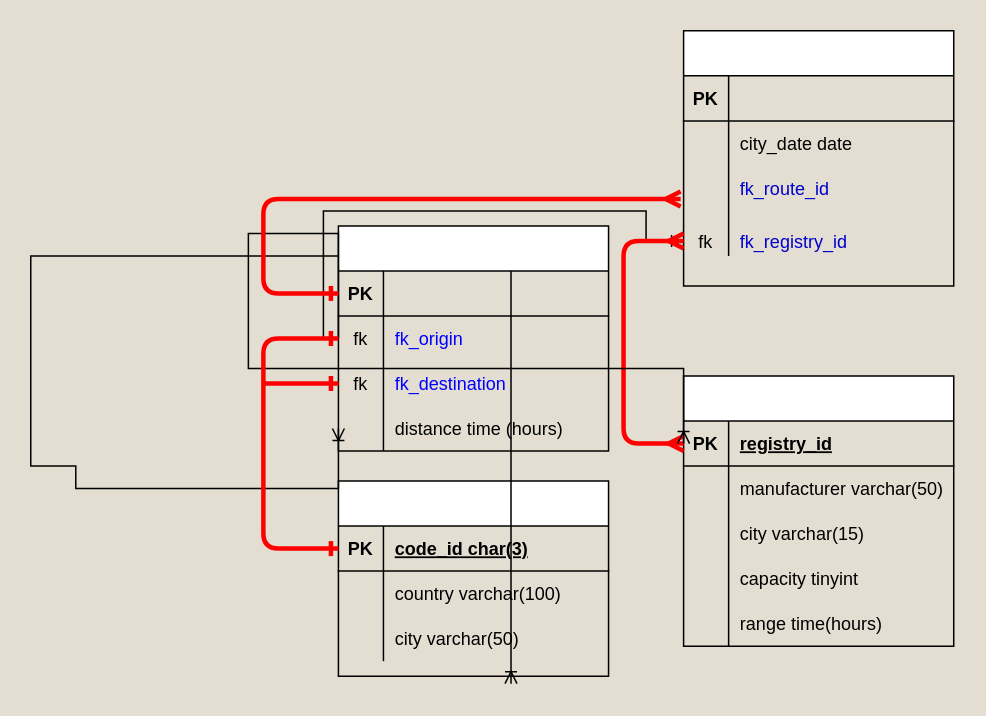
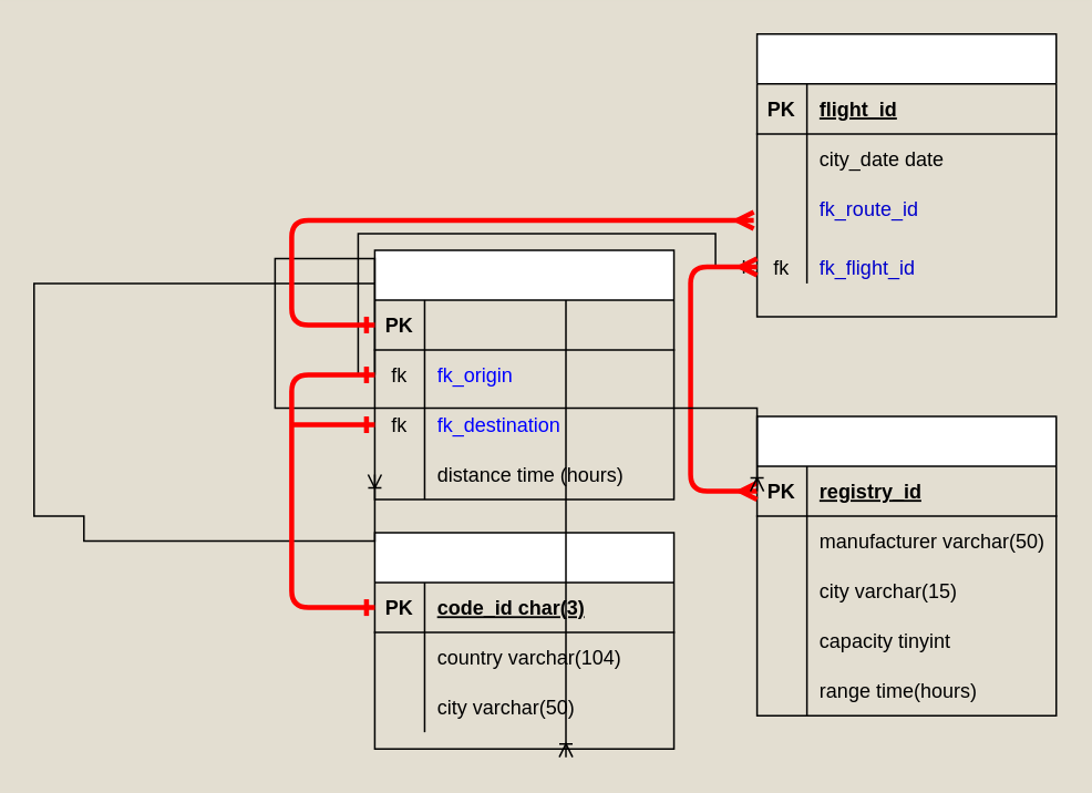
+ <mxCell id="15" value="flight_id" style="shape=partialRectangle;connectable=0;fillColor=none;top=0;left=0;bottom=0;right=0;align=left;spacingLeft=6;fontStyle=5;overflow=hidden;fontColor=default;" parent="13" vertex="1"><mxGeometry x="30" width="150" height="30" as="geometry"><mxRectangle width="150" height="30" as="alternateBounds" /></mxGeometry></mxCell>
- <mxCell id="24" value="fk_registry_id" style="shape=partialRectangle;connectable=0;fillColor=none;top=0;left=0;bottom=0;right=0;align=left;spacingLeft=6;overflow=hidden;fontColor=#0000CC;" parent="22" vertex="1"><mxGeometry x="30" width="150" height="40" as="geometry"><mxRectangle width="150" height="30" as="alternateBounds" /></mxGeometry></mxCell>
+ <mxCell id="24" value="fk_flight_id" style="shape=partialRectangle;connectable=0;fillColor=none;top=0;left=0;bottom=0;right=0;align=left;spacingLeft=6;overflow=hidden;fontColor=#0000CC;" parent="22" vertex="1"><mxGeometry x="30" width="150" height="40" as="geometry"><mxRectangle width="150" height="30" as="alternateBounds" /></mxGeometry></mxCell>
- <mxCell id="8" value="country varchar(100)" style="shape=partialRectangle;connectable=0;fillColor=none;top=0;left=0;bottom=0;right=0;align=left;spacingLeft=6;overflow=hidden;fontColor=default;" parent="6" vertex="1"><mxGeometry x="30" width="150" height="30" as="geometry"><mxRectangle width="150" height="30" as="alternateBounds" /></mxGeometry></mxCell>
+ <mxCell id="8" value="country varchar(104)" style="shape=partialRectangle;connectable=0;fillColor=none;top=0;left=0;bottom=0;right=0;align=left;spacingLeft=6;overflow=hidden;fontColor=default;" parent="6" vertex="1"><mxGeometry x="30" width="150" height="30" as="geometry"><mxRectangle width="150" height="30" as="alternateBounds" /></mxGeometry></mxCell>
